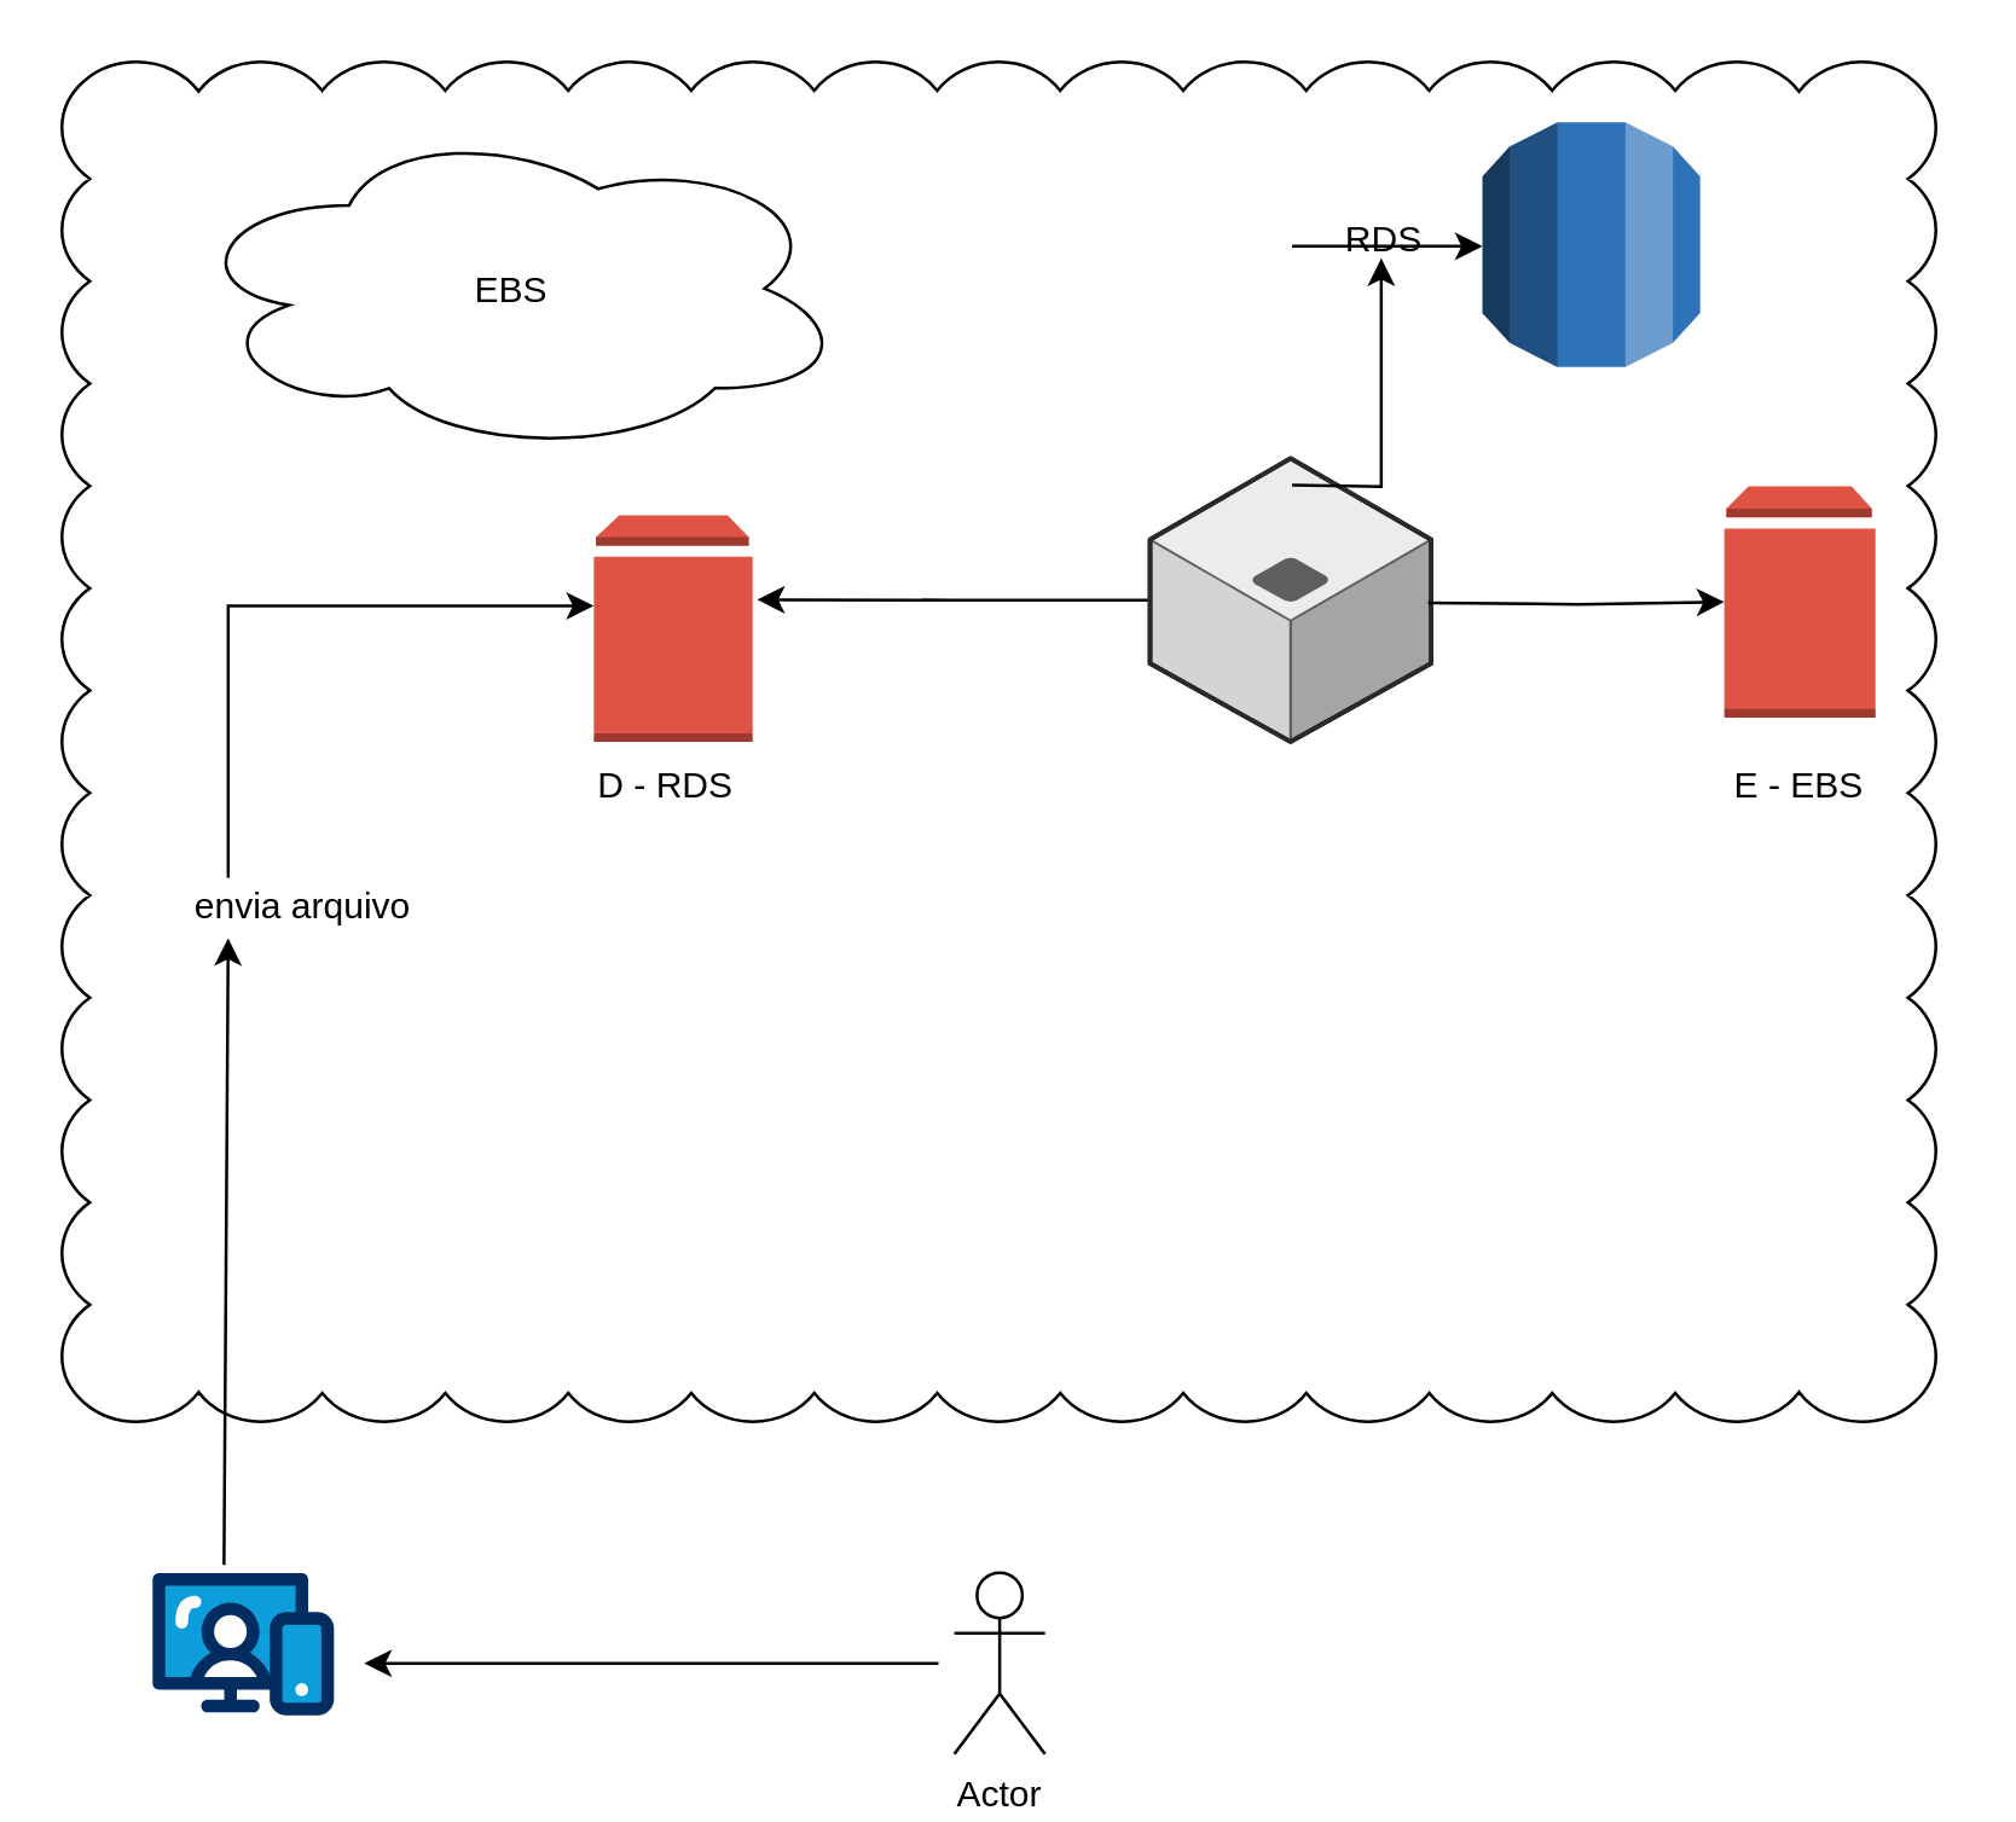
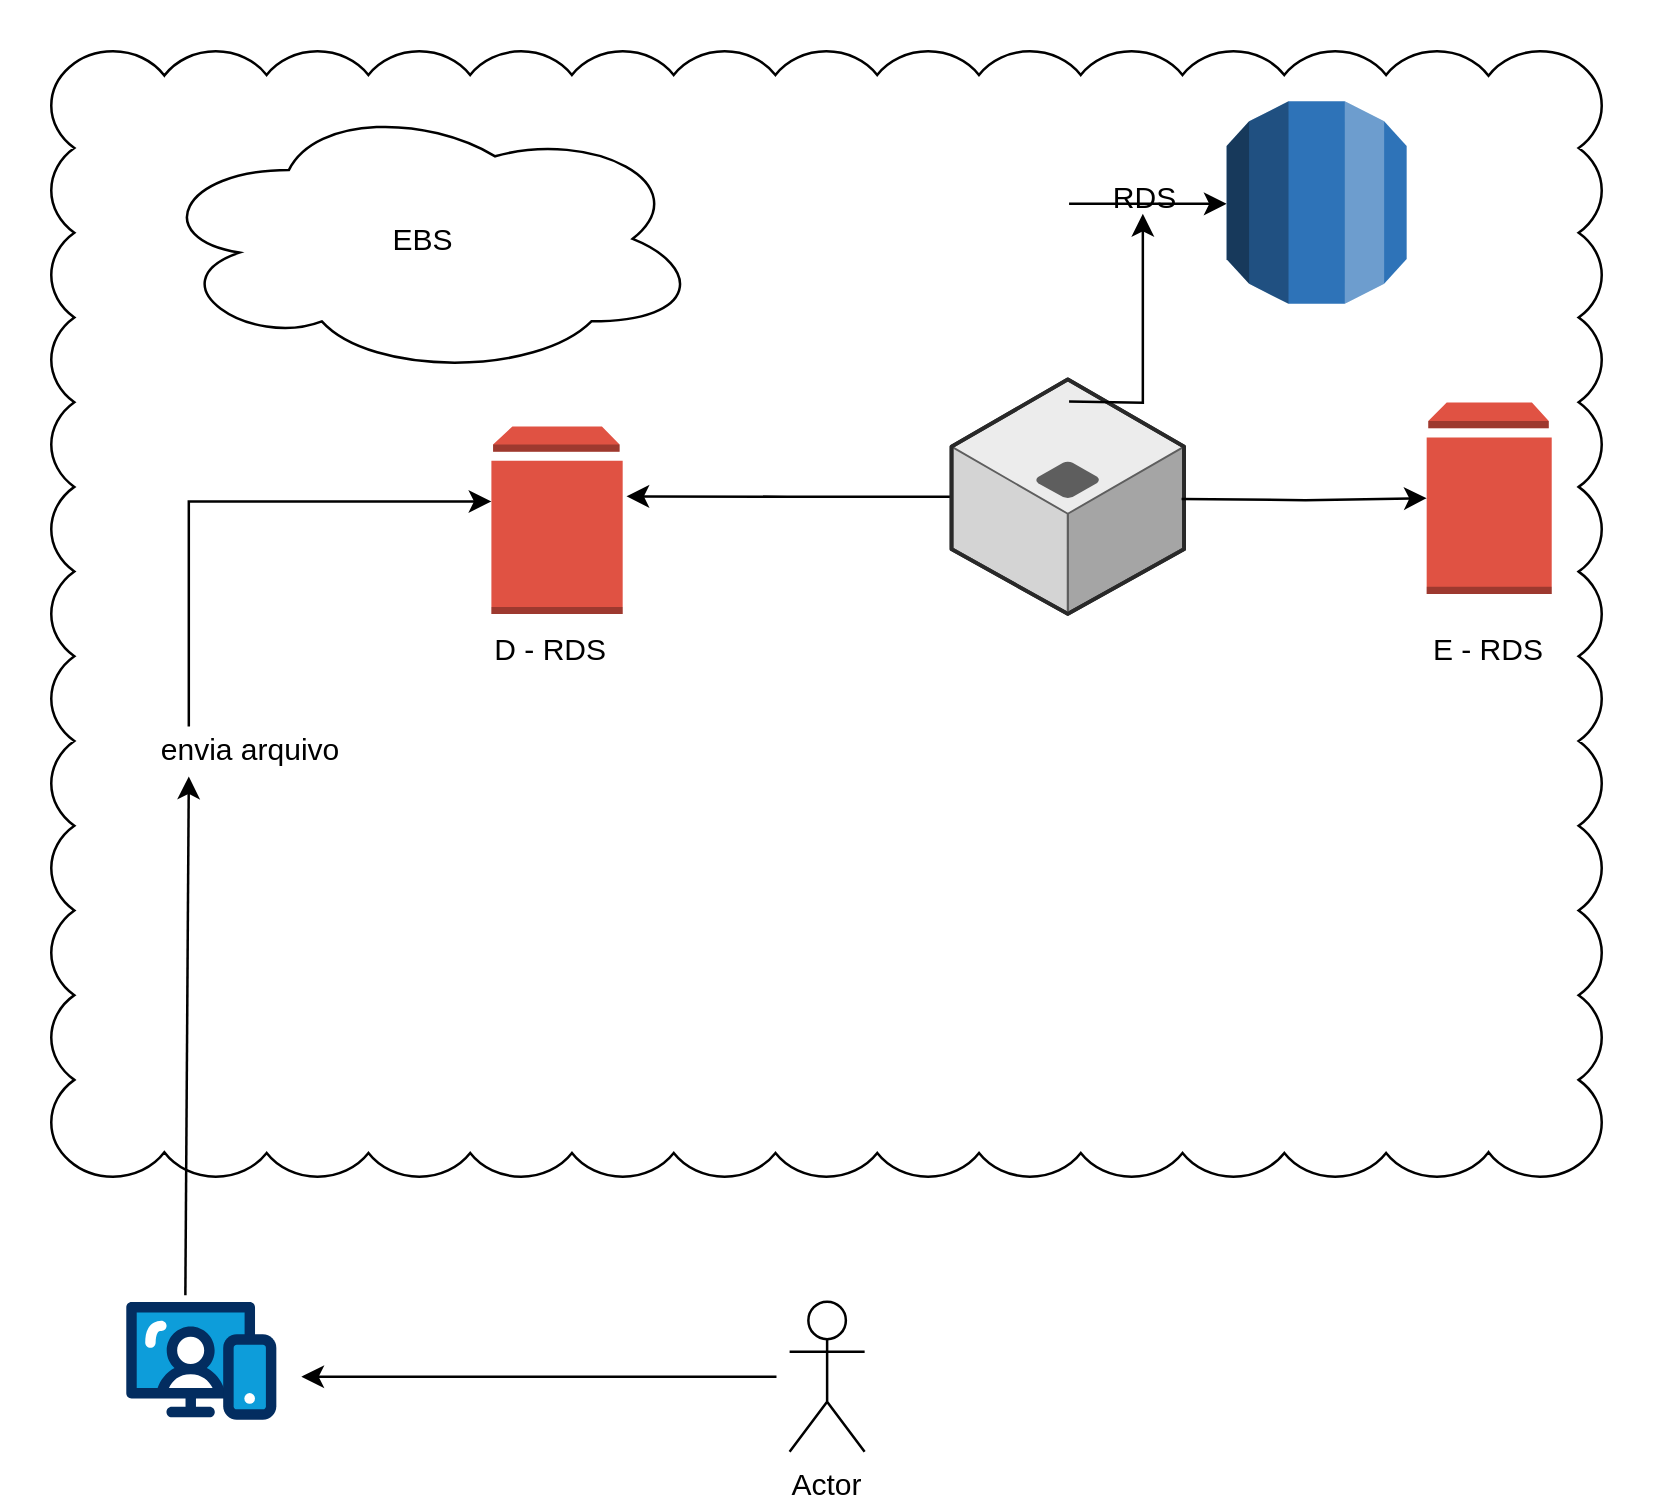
- <mxCell id="16" value="E - EBS" style="text;html=1;whiteSpace=wrap;strokeColor=none;fillColor=none;align=center;verticalAlign=middle;rounded=0;" parent="1" vertex="1"><mxGeometry x="545" y="250" width="100" height="20" as="geometry" /></mxCell>
+ <mxCell id="16" value="E - RDS" style="text;html=1;whiteSpace=wrap;strokeColor=none;fillColor=none;align=center;verticalAlign=middle;rounded=0;" parent="1" vertex="1"><mxGeometry x="545" y="250" width="100" height="20" as="geometry" /></mxCell>
